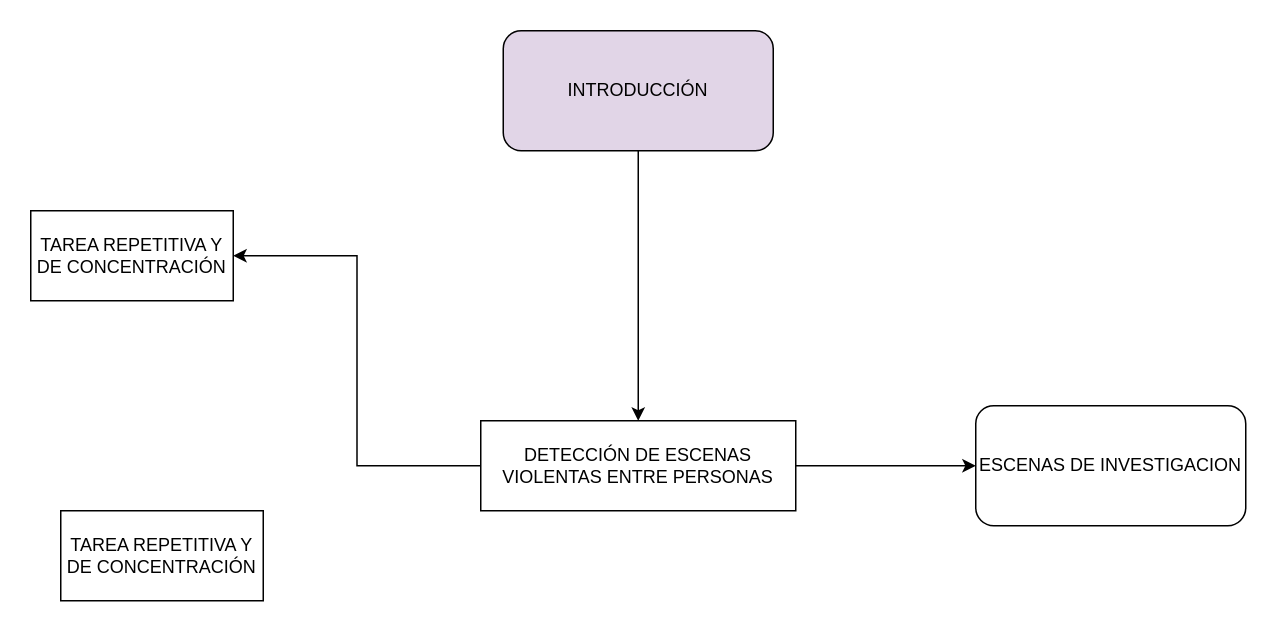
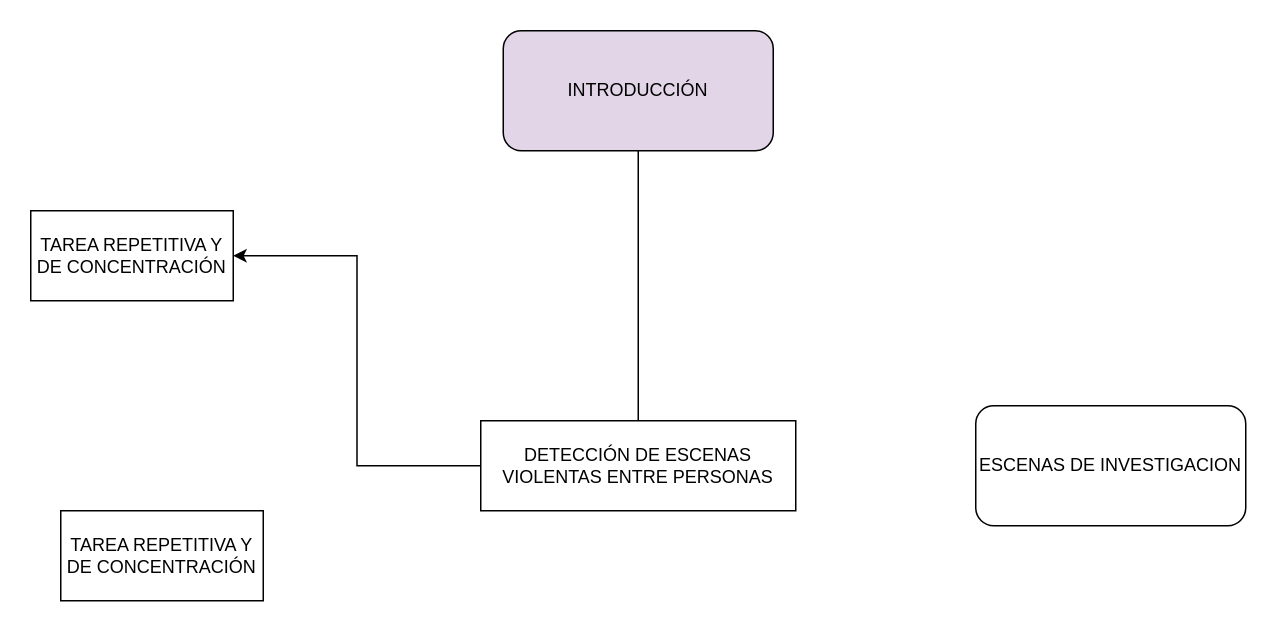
- <mxCell id="3" style="edgeStyle=orthogonalEdgeStyle;rounded=0;orthogonalLoop=1;jettySize=auto;html=1;entryX=0.5;entryY=0;entryDx=0;entryDy=0;" edge="1" parent="1" source="4" target="7"><mxGeometry relative="1" as="geometry" /></mxCell>
+ <mxCell id="3" style="edgeStyle=orthogonalEdgeStyle;rounded=0;orthogonalLoop=1;jettySize=auto;html=1;entryX=0.5;entryY=0;entryDx=0;entryDy=0;endArrow=none;" edge="1" parent="1" source="4" target="7"><mxGeometry relative="1" as="geometry" /></mxCell>
- <mxCell id="5" style="edgeStyle=orthogonalEdgeStyle;rounded=0;orthogonalLoop=1;jettySize=auto;html=1;entryX=0;entryY=0.5;entryDx=0;entryDy=0;" edge="1" parent="1" source="7" target="2"><mxGeometry relative="1" as="geometry" /></mxCell>
